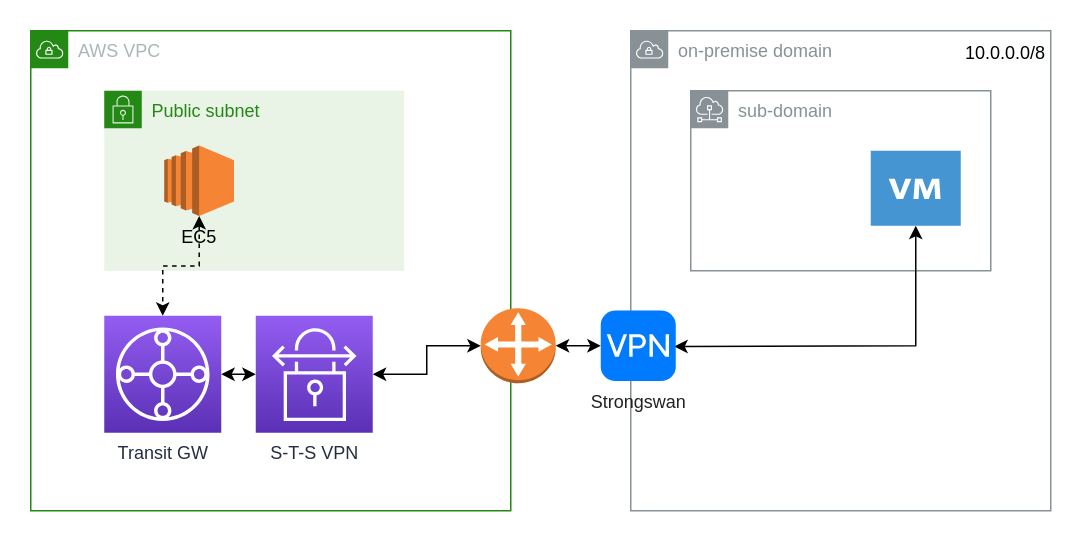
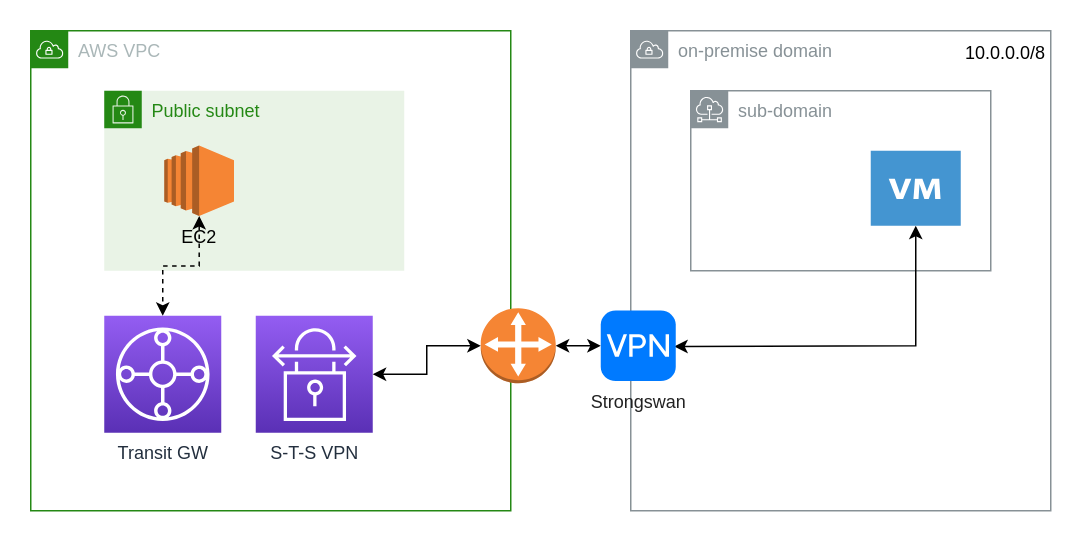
- <mxCell id="4" value="EC5" style="outlineConnect=0;dashed=0;verticalLabelPosition=bottom;verticalAlign=top;align=center;html=1;shape=mxgraph.aws3.ec2;fillColor=#F58534;gradientColor=none;" parent="3" vertex="1"><mxGeometry x="40" y="36.5" width="46.5" height="47" as="geometry" /></mxCell>
+ <mxCell id="4" value="EC2" style="outlineConnect=0;dashed=0;verticalLabelPosition=bottom;verticalAlign=top;align=center;html=1;shape=mxgraph.aws3.ec2;fillColor=#F58534;gradientColor=none;" parent="3" vertex="1"><mxGeometry x="40" y="36.5" width="46.5" height="47" as="geometry" /></mxCell>
- <mxCell id="6" style="edgeStyle=orthogonalEdgeStyle;rounded=0;orthogonalLoop=1;jettySize=auto;html=1;entryX=0;entryY=0.5;entryDx=0;entryDy=0;entryPerimeter=0;startArrow=classic;startFill=1;" parent="2" source="7" target="5" edge="1"><mxGeometry relative="1" as="geometry" /></mxCell>
